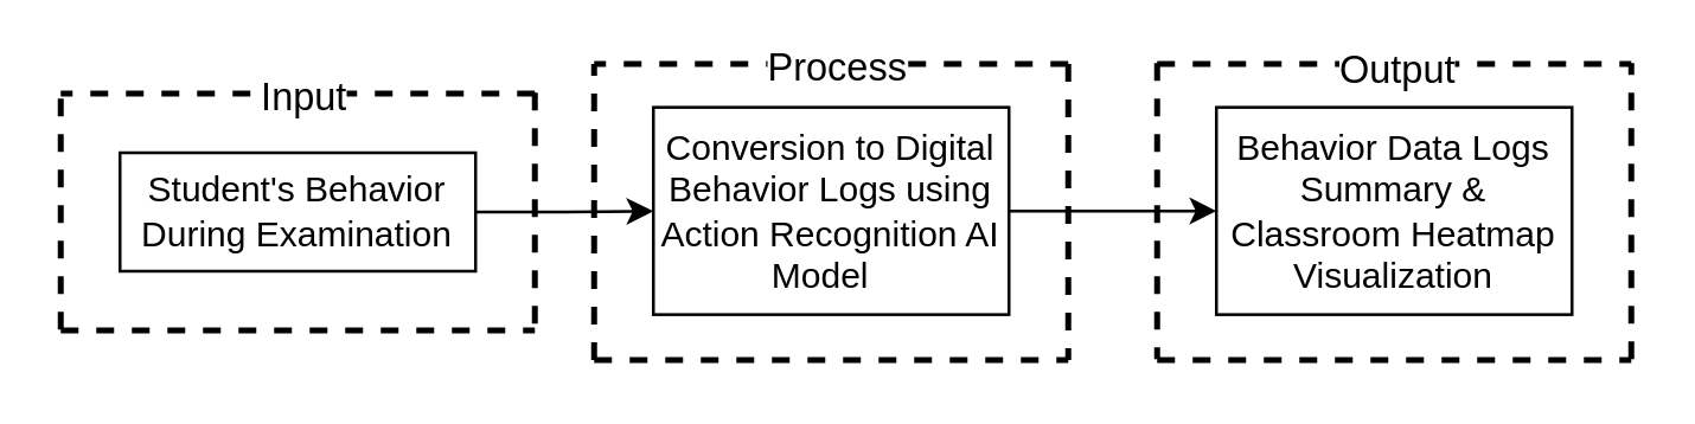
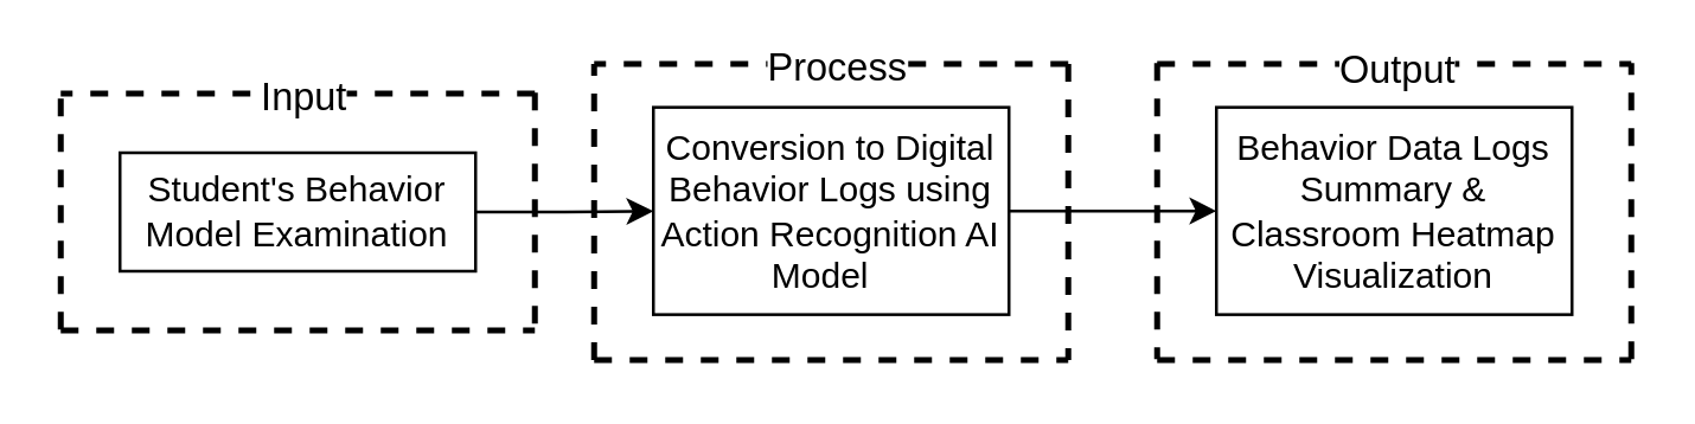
- <mxCell id="3" value="Student's Behavior During Examination" style="rounded=0;whiteSpace=wrap;html=1;" parent="1" vertex="1"><mxGeometry x="40" y="51" width="120" height="40" as="geometry" /></mxCell>
+ <mxCell id="3" value="Student's Behavior Model Examination" style="rounded=0;whiteSpace=wrap;html=1;" parent="1" vertex="1"><mxGeometry x="40" y="51" width="120" height="40" as="geometry" /></mxCell>
